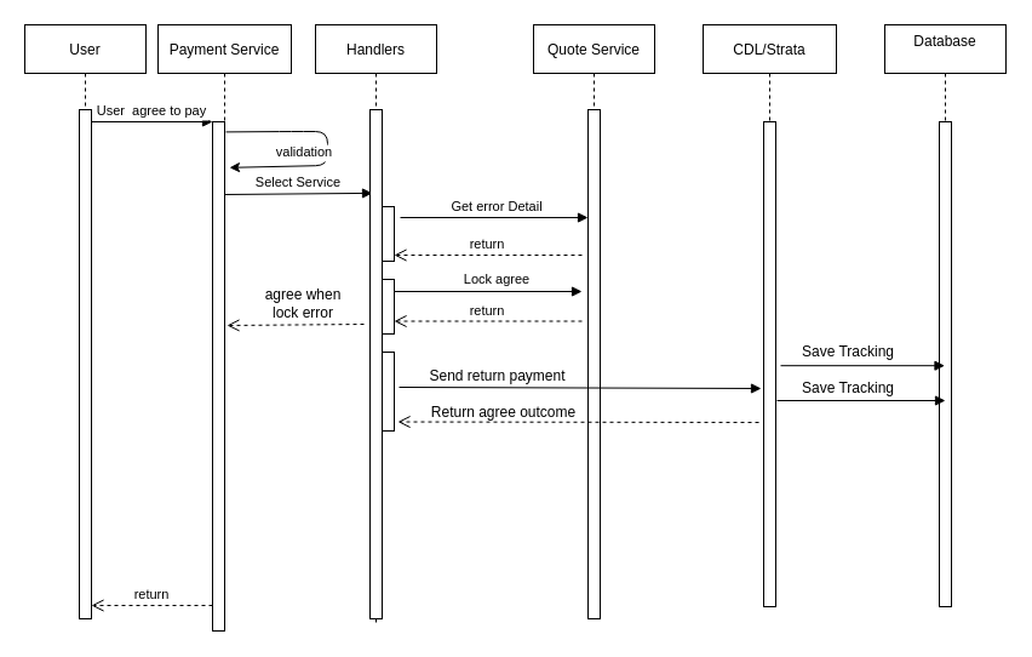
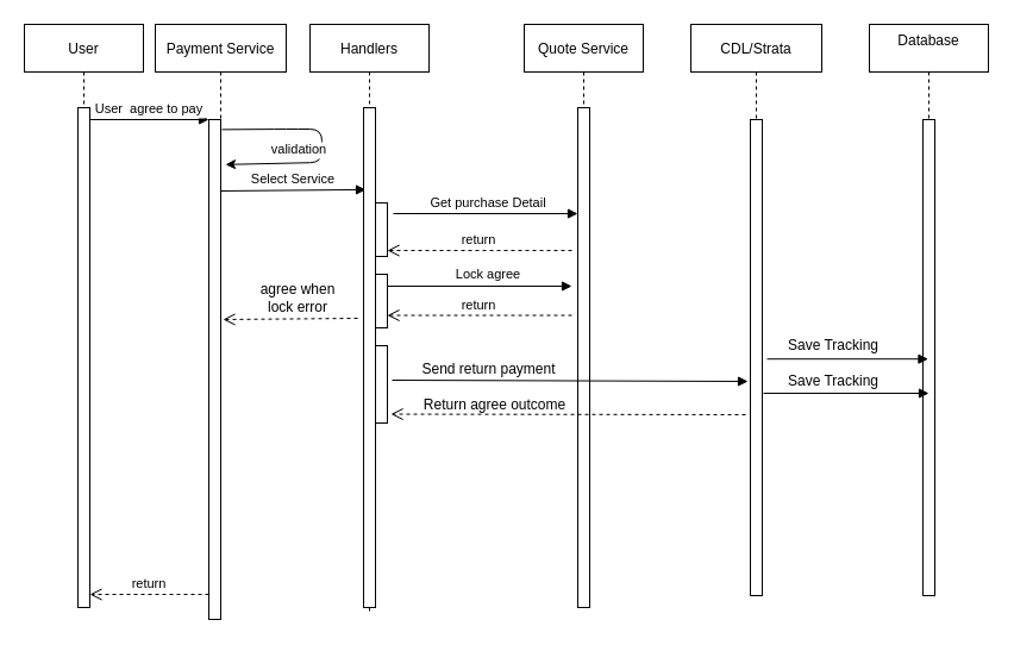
- <mxCell id="32" value="&lt;span style=&quot;font-size: 11px ; background-color: rgb(255 , 255 , 255)&quot;&gt;Get error Detail&lt;/span&gt;" style="text;html=1;strokeColor=none;fillColor=none;align=center;verticalAlign=middle;whiteSpace=wrap;rounded=0;" vertex="1" parent="1"><mxGeometry x="360" y="160" width="100" height="20" as="geometry" /></mxCell>
+ <mxCell id="32" value="&lt;span style=&quot;font-size: 11px ; background-color: rgb(255 , 255 , 255)&quot;&gt;Get purchase Detail&lt;/span&gt;" style="text;html=1;strokeColor=none;fillColor=none;align=center;verticalAlign=middle;whiteSpace=wrap;rounded=0;" vertex="1" parent="1"><mxGeometry x="360" y="160" width="100" height="20" as="geometry" /></mxCell>
